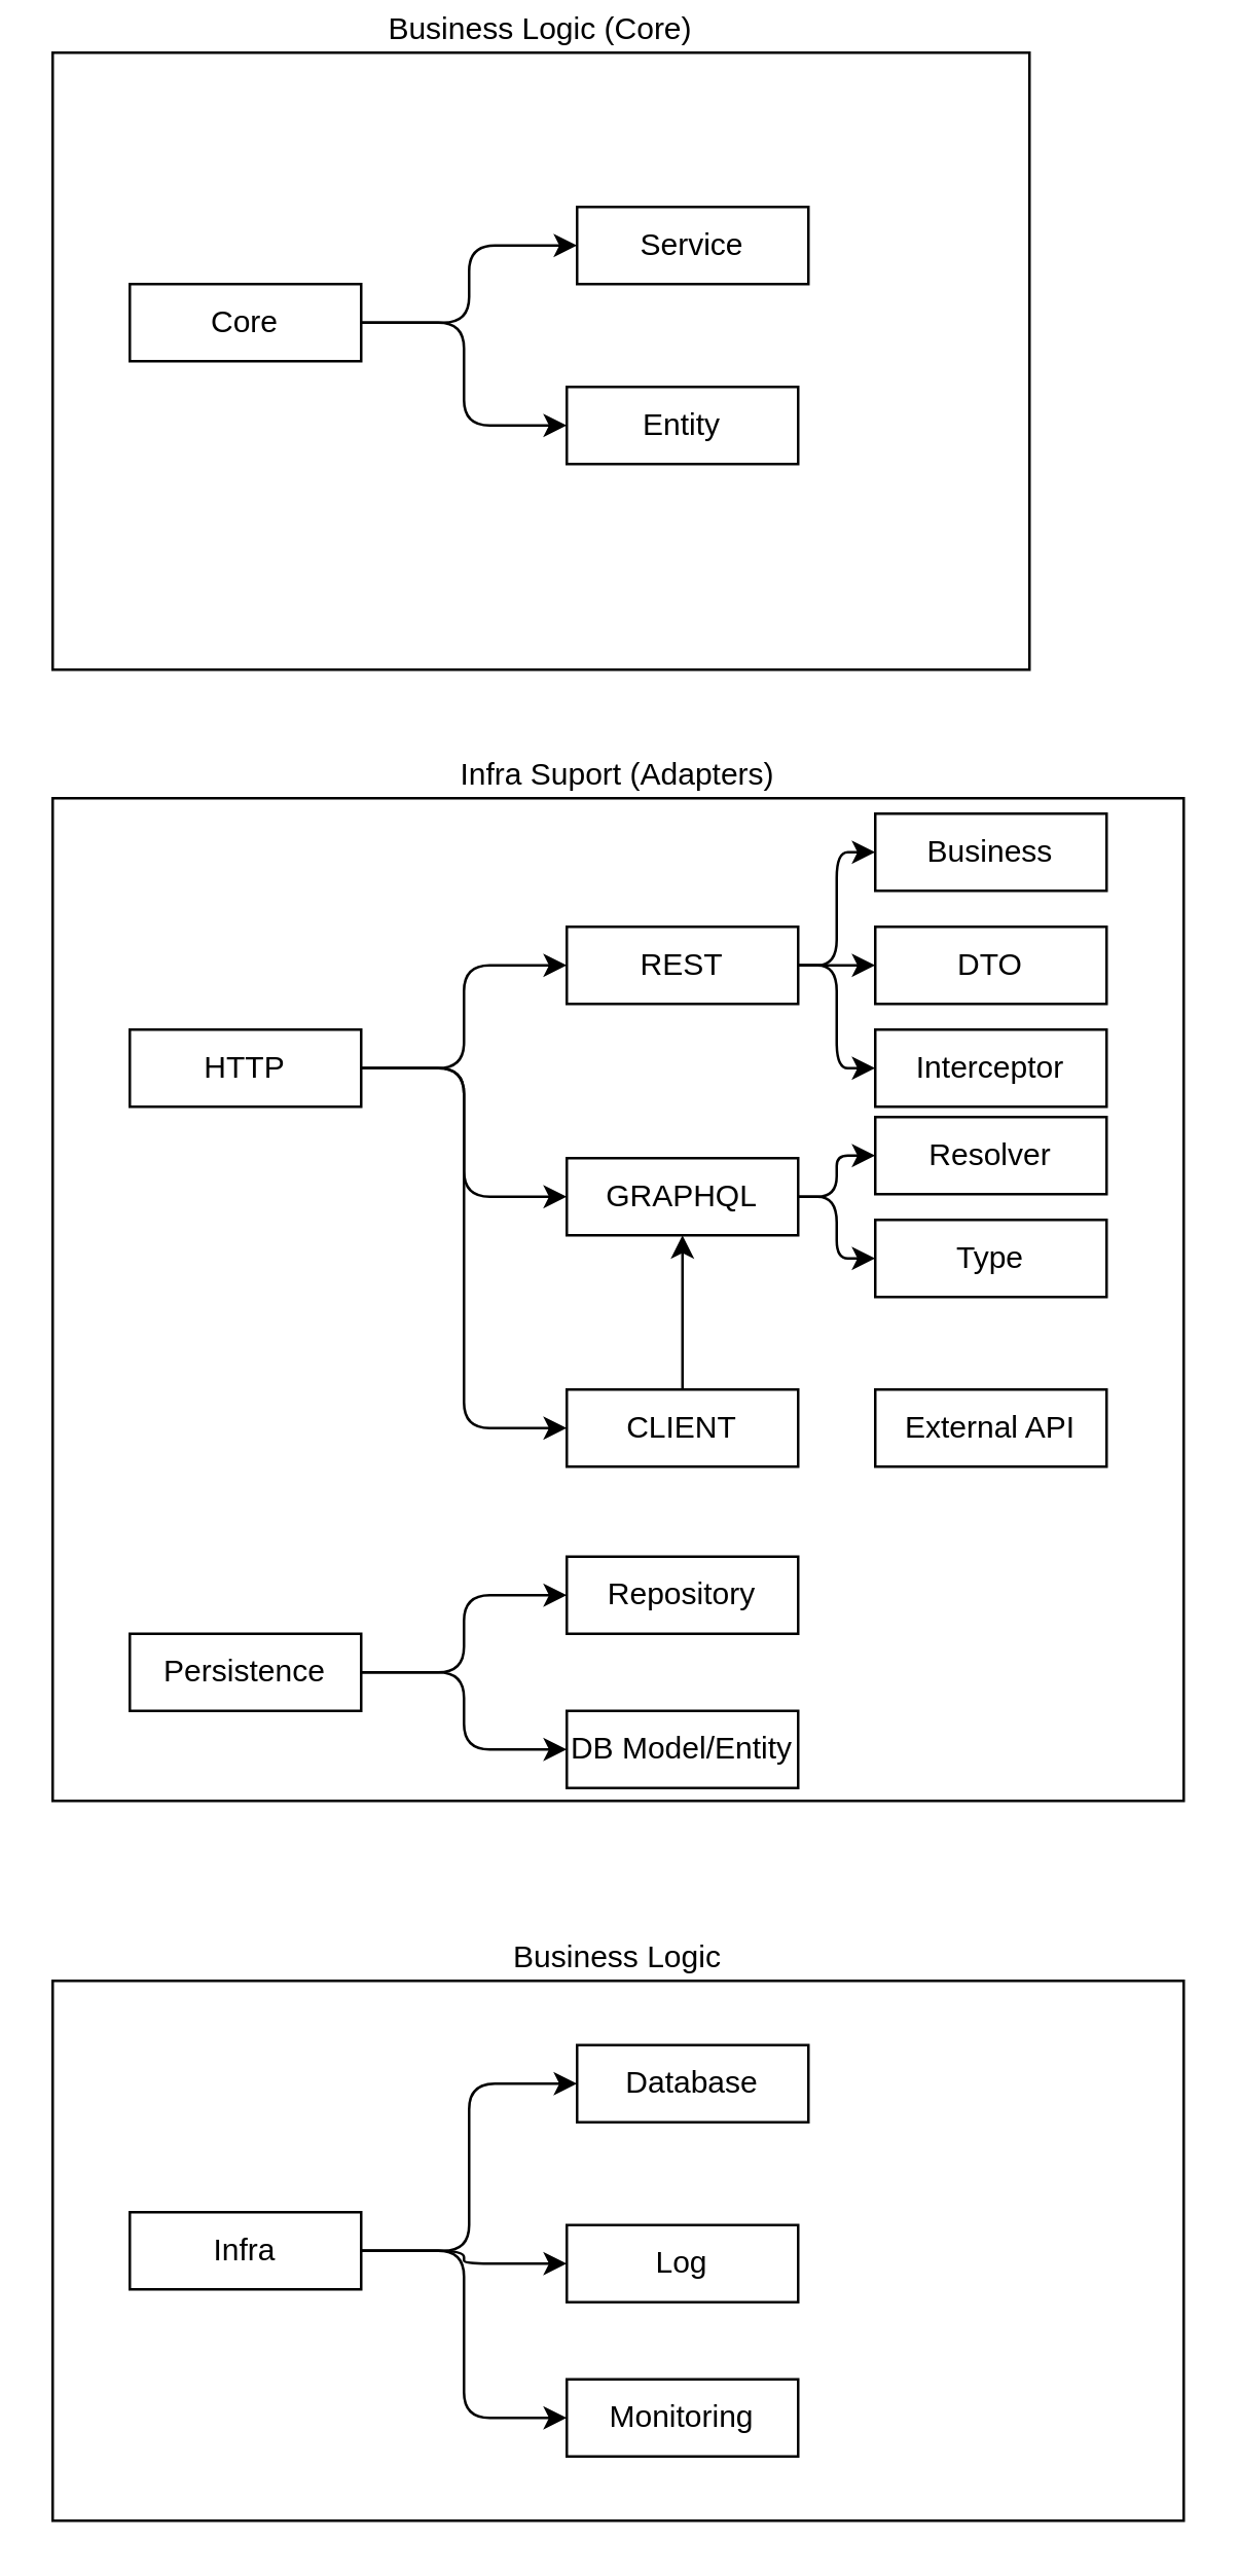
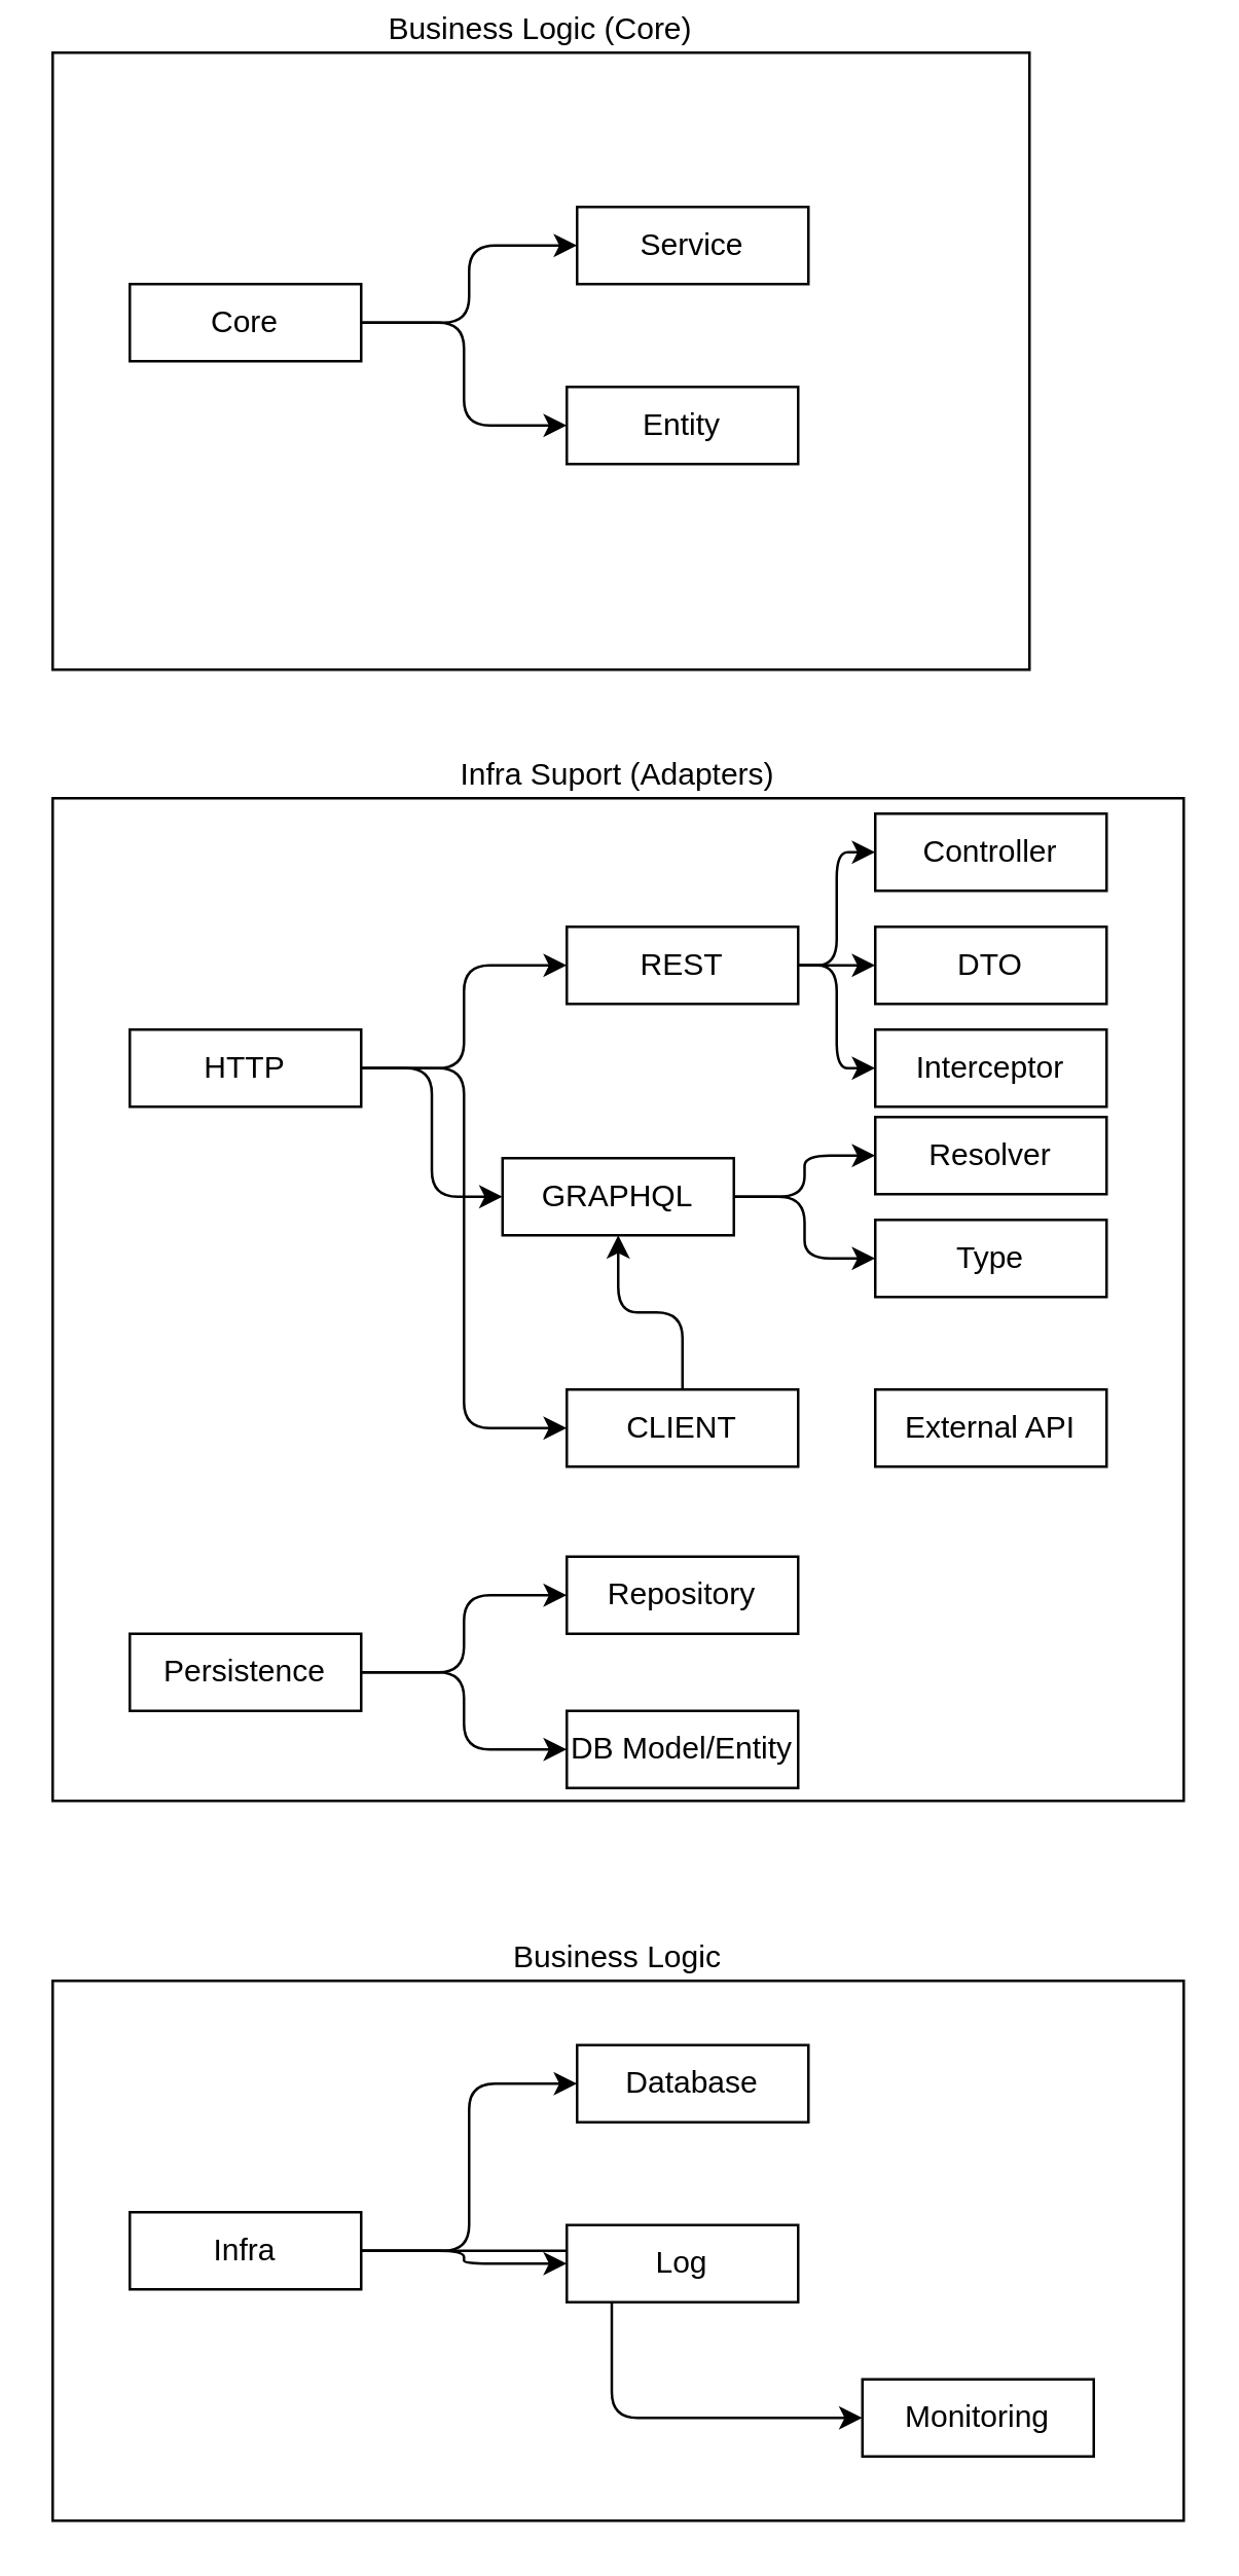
- <mxCell id="23" value="Business" style="rounded=0;whiteSpace=wrap;html=1;" vertex="1" parent="1"><mxGeometry x="340" y="316" width="90" height="30" as="geometry" /></mxCell>
+ <mxCell id="23" value="Controller" style="rounded=0;whiteSpace=wrap;html=1;" vertex="1" parent="1"><mxGeometry x="340" y="316" width="90" height="30" as="geometry" /></mxCell>
- <mxCell id="15" value="GRAPHQL" style="rounded=0;whiteSpace=wrap;html=1;" vertex="1" parent="1"><mxGeometry x="220" y="450" width="90" height="30" as="geometry" /></mxCell>
+ <mxCell id="15" value="GRAPHQL" style="rounded=0;whiteSpace=wrap;html=1;" vertex="1" parent="1"><mxGeometry x="195" y="450" width="90" height="30" as="geometry" /></mxCell>
- <mxCell id="40" value="Monitoring" style="rounded=0;whiteSpace=wrap;html=1;" vertex="1" parent="1"><mxGeometry x="220" y="925" width="90" height="30" as="geometry" /></mxCell>
+ <mxCell id="40" value="Monitoring" style="rounded=0;whiteSpace=wrap;html=1;" vertex="1" parent="1"><mxGeometry x="335" y="925" width="90" height="30" as="geometry" /></mxCell>
